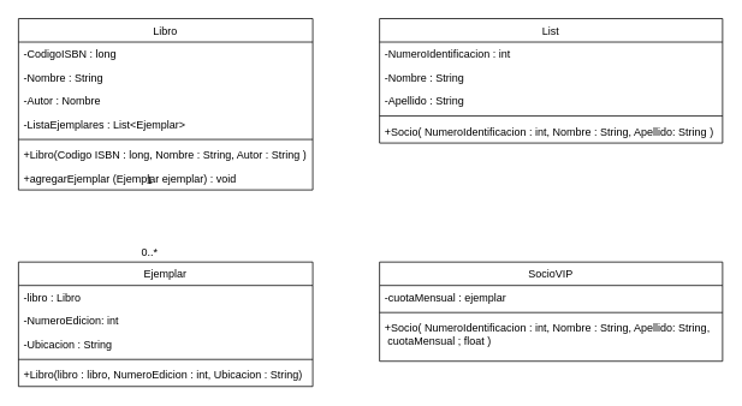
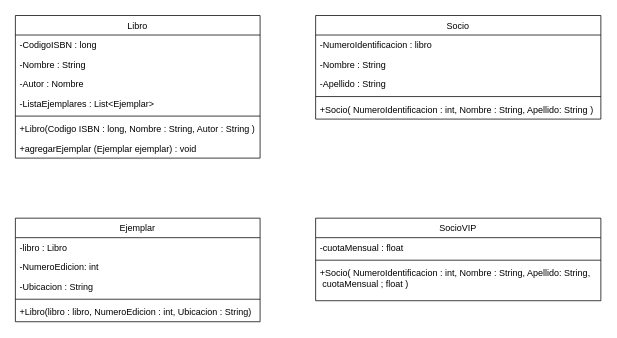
- <mxCell id="10" value="List" style="swimlane;fontStyle=0;align=center;verticalAlign=top;childLayout=stackLayout;horizontal=1;startSize=26;horizontalStack=0;resizeParent=1;resizeLast=0;collapsible=1;marginBottom=0;rounded=0;shadow=0;strokeWidth=1;" parent="1" vertex="1"><mxGeometry x="420" y="20" width="380" height="138" as="geometry"><mxRectangle x="230" y="140" width="160" height="26" as="alternateBounds" /></mxGeometry></mxCell>
+ <mxCell id="10" value="Socio" style="swimlane;fontStyle=0;align=center;verticalAlign=top;childLayout=stackLayout;horizontal=1;startSize=26;horizontalStack=0;resizeParent=1;resizeLast=0;collapsible=1;marginBottom=0;rounded=0;shadow=0;strokeWidth=1;" parent="1" vertex="1"><mxGeometry x="420" y="20" width="380" height="138" as="geometry"><mxRectangle x="230" y="140" width="160" height="26" as="alternateBounds" /></mxGeometry></mxCell>
- <mxCell id="11" value="-NumeroIdentificacion : int" style="text;align=left;verticalAlign=top;spacingLeft=4;spacingRight=4;overflow=hidden;rotatable=0;points=[[0,0.5],[1,0.5]];portConstraint=eastwest;" parent="10" vertex="1"><mxGeometry y="26" width="380" height="26" as="geometry" /></mxCell>
+ <mxCell id="11" value="-NumeroIdentificacion : libro" style="text;align=left;verticalAlign=top;spacingLeft=4;spacingRight=4;overflow=hidden;rotatable=0;points=[[0,0.5],[1,0.5]];portConstraint=eastwest;" parent="10" vertex="1"><mxGeometry y="26" width="380" height="26" as="geometry" /></mxCell>
- <mxCell id="26" value="1" style="text;html=1;align=center;verticalAlign=middle;resizable=0;points=[];autosize=1;strokeColor=none;" parent="1" vertex="1"><mxGeometry x="155" y="190" width="20" height="20" as="geometry" /></mxCell>
- <mxCell id="27" value="0..*" style="text;html=1;align=center;verticalAlign=middle;resizable=0;points=[];autosize=1;strokeColor=none;" vertex="1" parent="1"><mxGeometry x="150" y="270" width="30" height="20" as="geometry" /></mxCell>
- <mxCell id="17" value="-cuotaMensual : ejemplar" style="text;align=left;verticalAlign=top;spacingLeft=4;spacingRight=4;overflow=hidden;rotatable=0;points=[[0,0.5],[1,0.5]];portConstraint=eastwest;rounded=0;shadow=0;html=0;" parent="16" vertex="1"><mxGeometry y="26" width="380" height="26" as="geometry" /></mxCell>
+ <mxCell id="17" value="-cuotaMensual : float" style="text;align=left;verticalAlign=top;spacingLeft=4;spacingRight=4;overflow=hidden;rotatable=0;points=[[0,0.5],[1,0.5]];portConstraint=eastwest;rounded=0;shadow=0;html=0;" parent="16" vertex="1"><mxGeometry y="26" width="380" height="26" as="geometry" /></mxCell>
